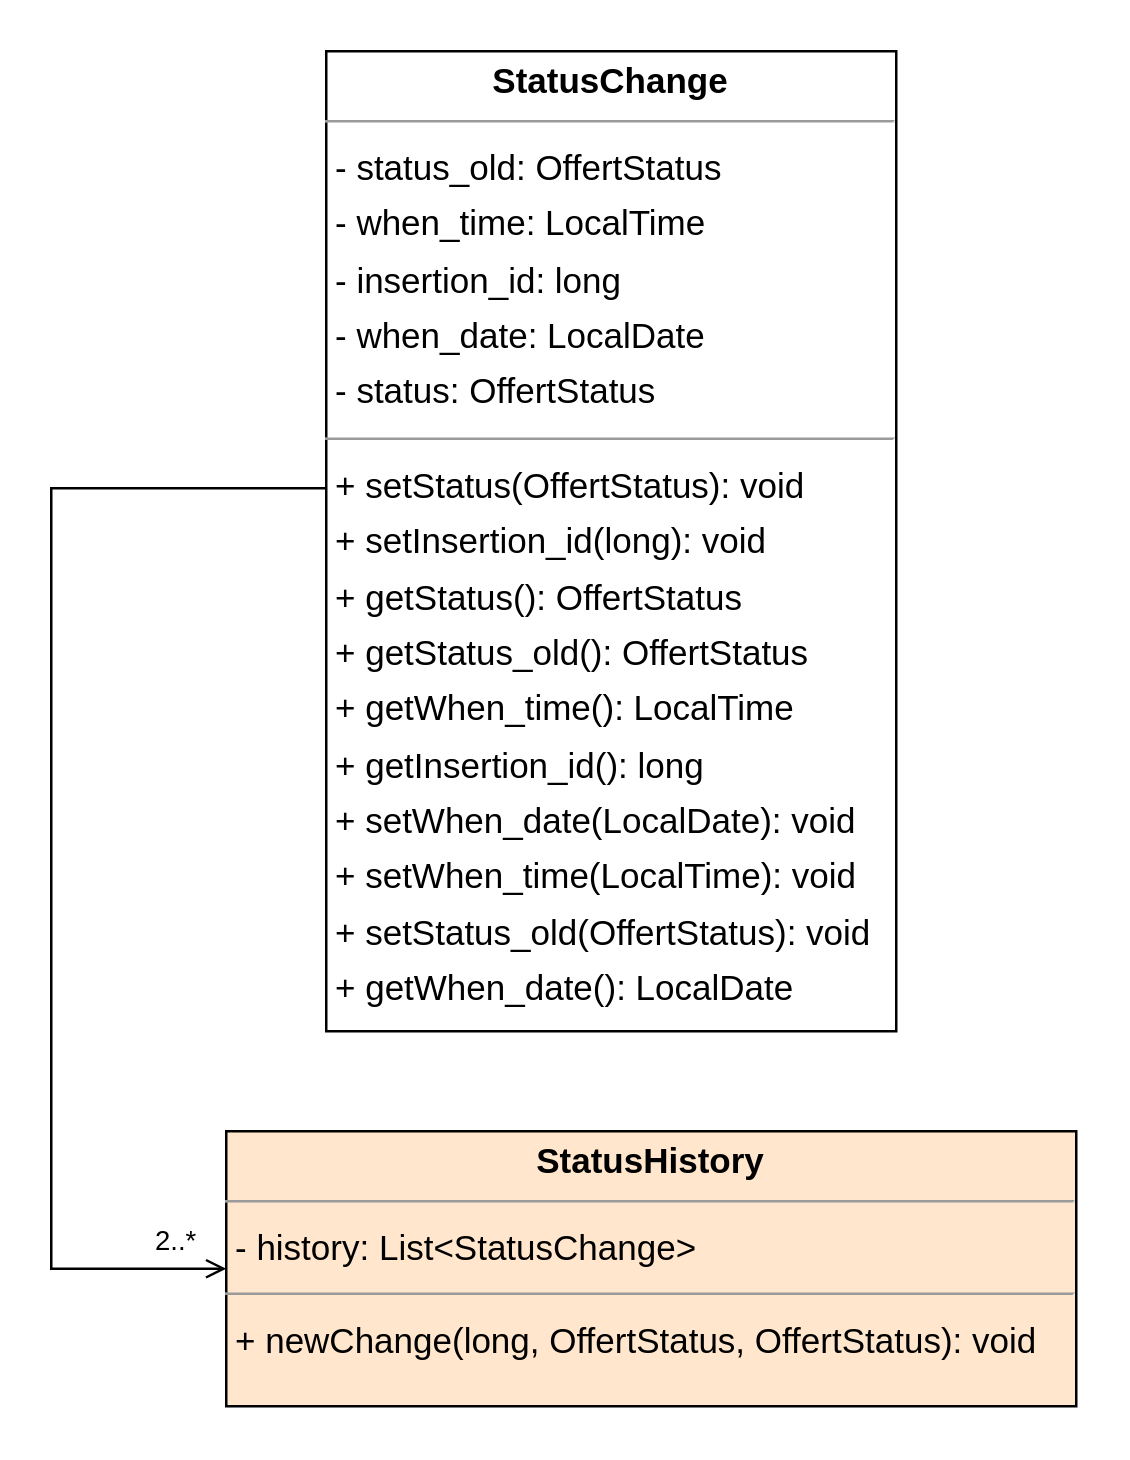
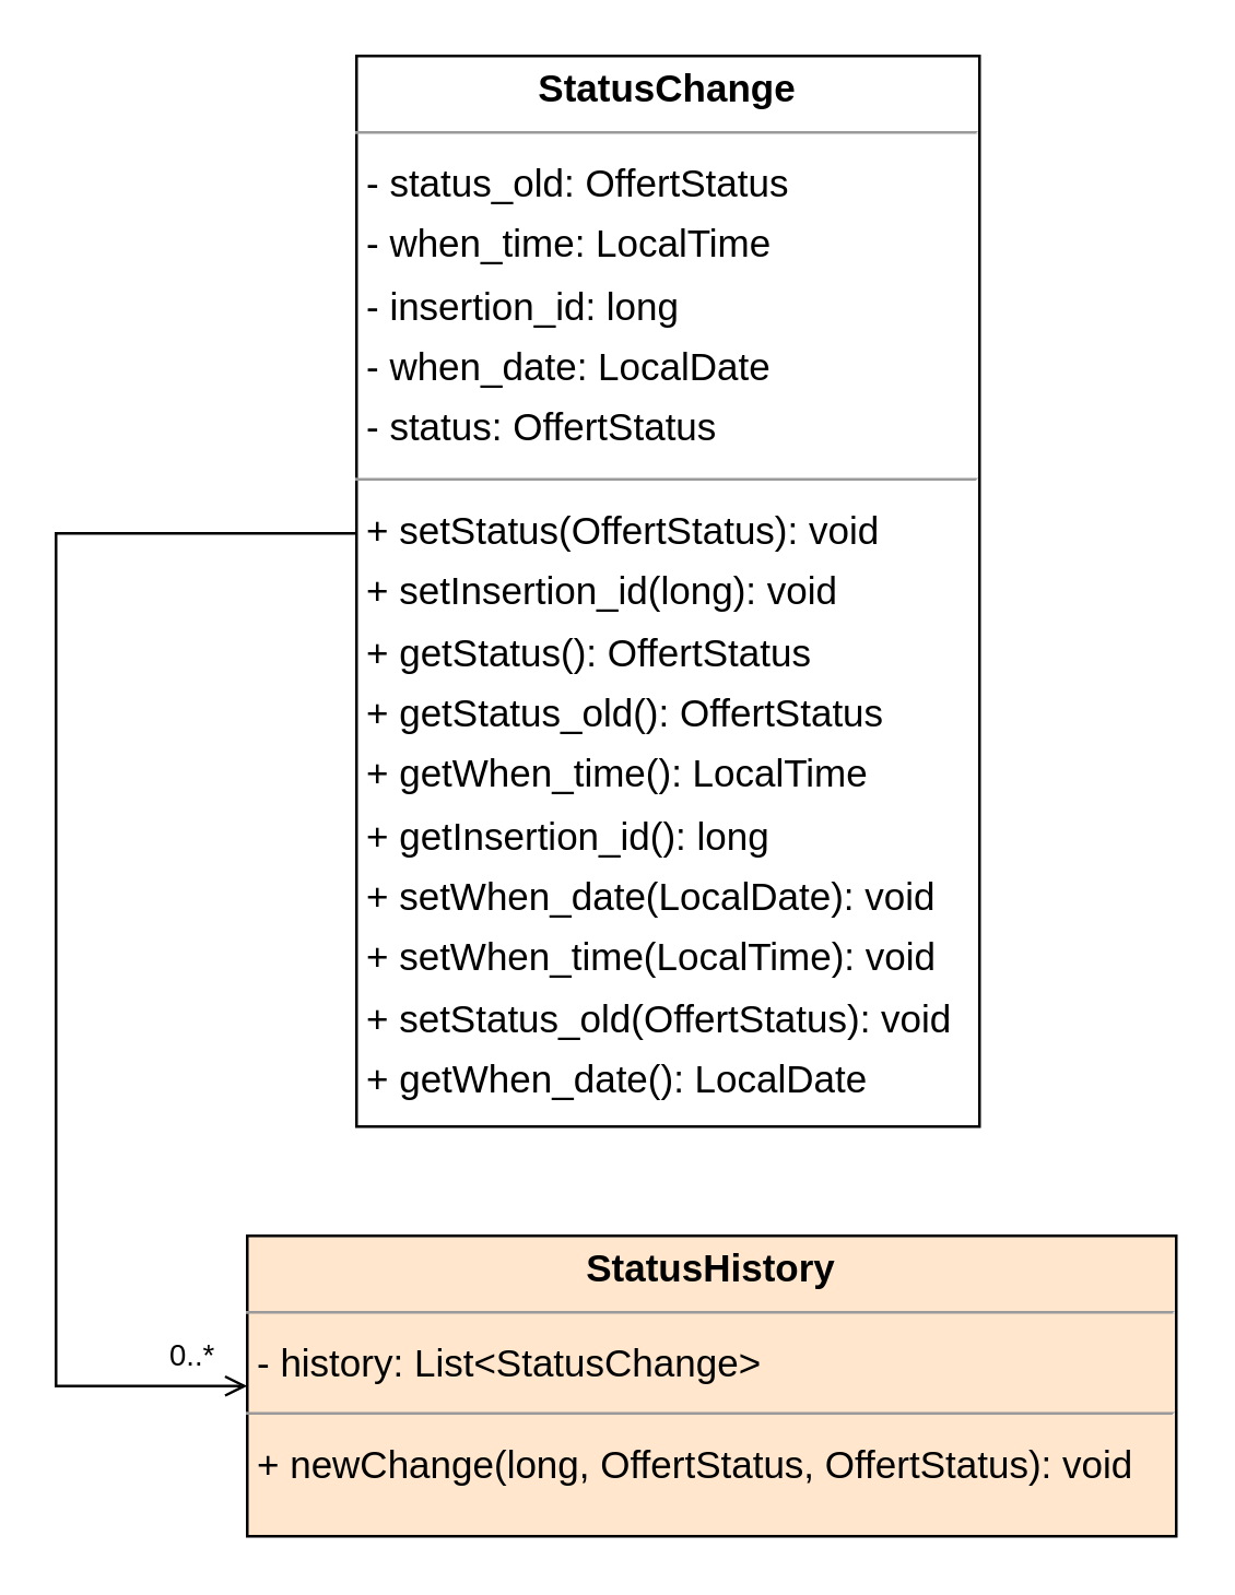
- <mxCell id="4" value="&lt;span style=&quot;color: rgb(0, 0, 0); font-family: Helvetica; font-size: 11px; font-style: normal; font-variant-ligatures: normal; font-variant-caps: normal; font-weight: 400; letter-spacing: normal; orphans: 2; text-align: left; text-indent: 0px; text-transform: none; widows: 2; word-spacing: 0px; -webkit-text-stroke-width: 0px; background-color: rgb(255, 255, 255); text-decoration-thickness: initial; text-decoration-style: initial; text-decoration-color: initial; float: none; display: inline !important;&quot;&gt;2..*&lt;/span&gt;" style="text;whiteSpace=wrap;html=1;" vertex="1" parent="1"><mxGeometry x="60" y="482" width="40" height="30" as="geometry" /></mxCell>
+ <mxCell id="4" value="&lt;span style=&quot;color: rgb(0, 0, 0); font-family: Helvetica; font-size: 11px; font-style: normal; font-variant-ligatures: normal; font-variant-caps: normal; font-weight: 400; letter-spacing: normal; orphans: 2; text-align: left; text-indent: 0px; text-transform: none; widows: 2; word-spacing: 0px; -webkit-text-stroke-width: 0px; background-color: rgb(255, 255, 255); text-decoration-thickness: initial; text-decoration-style: initial; text-decoration-color: initial; float: none; display: inline !important;&quot;&gt;0..*&lt;/span&gt;" style="text;whiteSpace=wrap;html=1;" vertex="1" parent="1"><mxGeometry x="60" y="482" width="40" height="30" as="geometry" /></mxCell>
